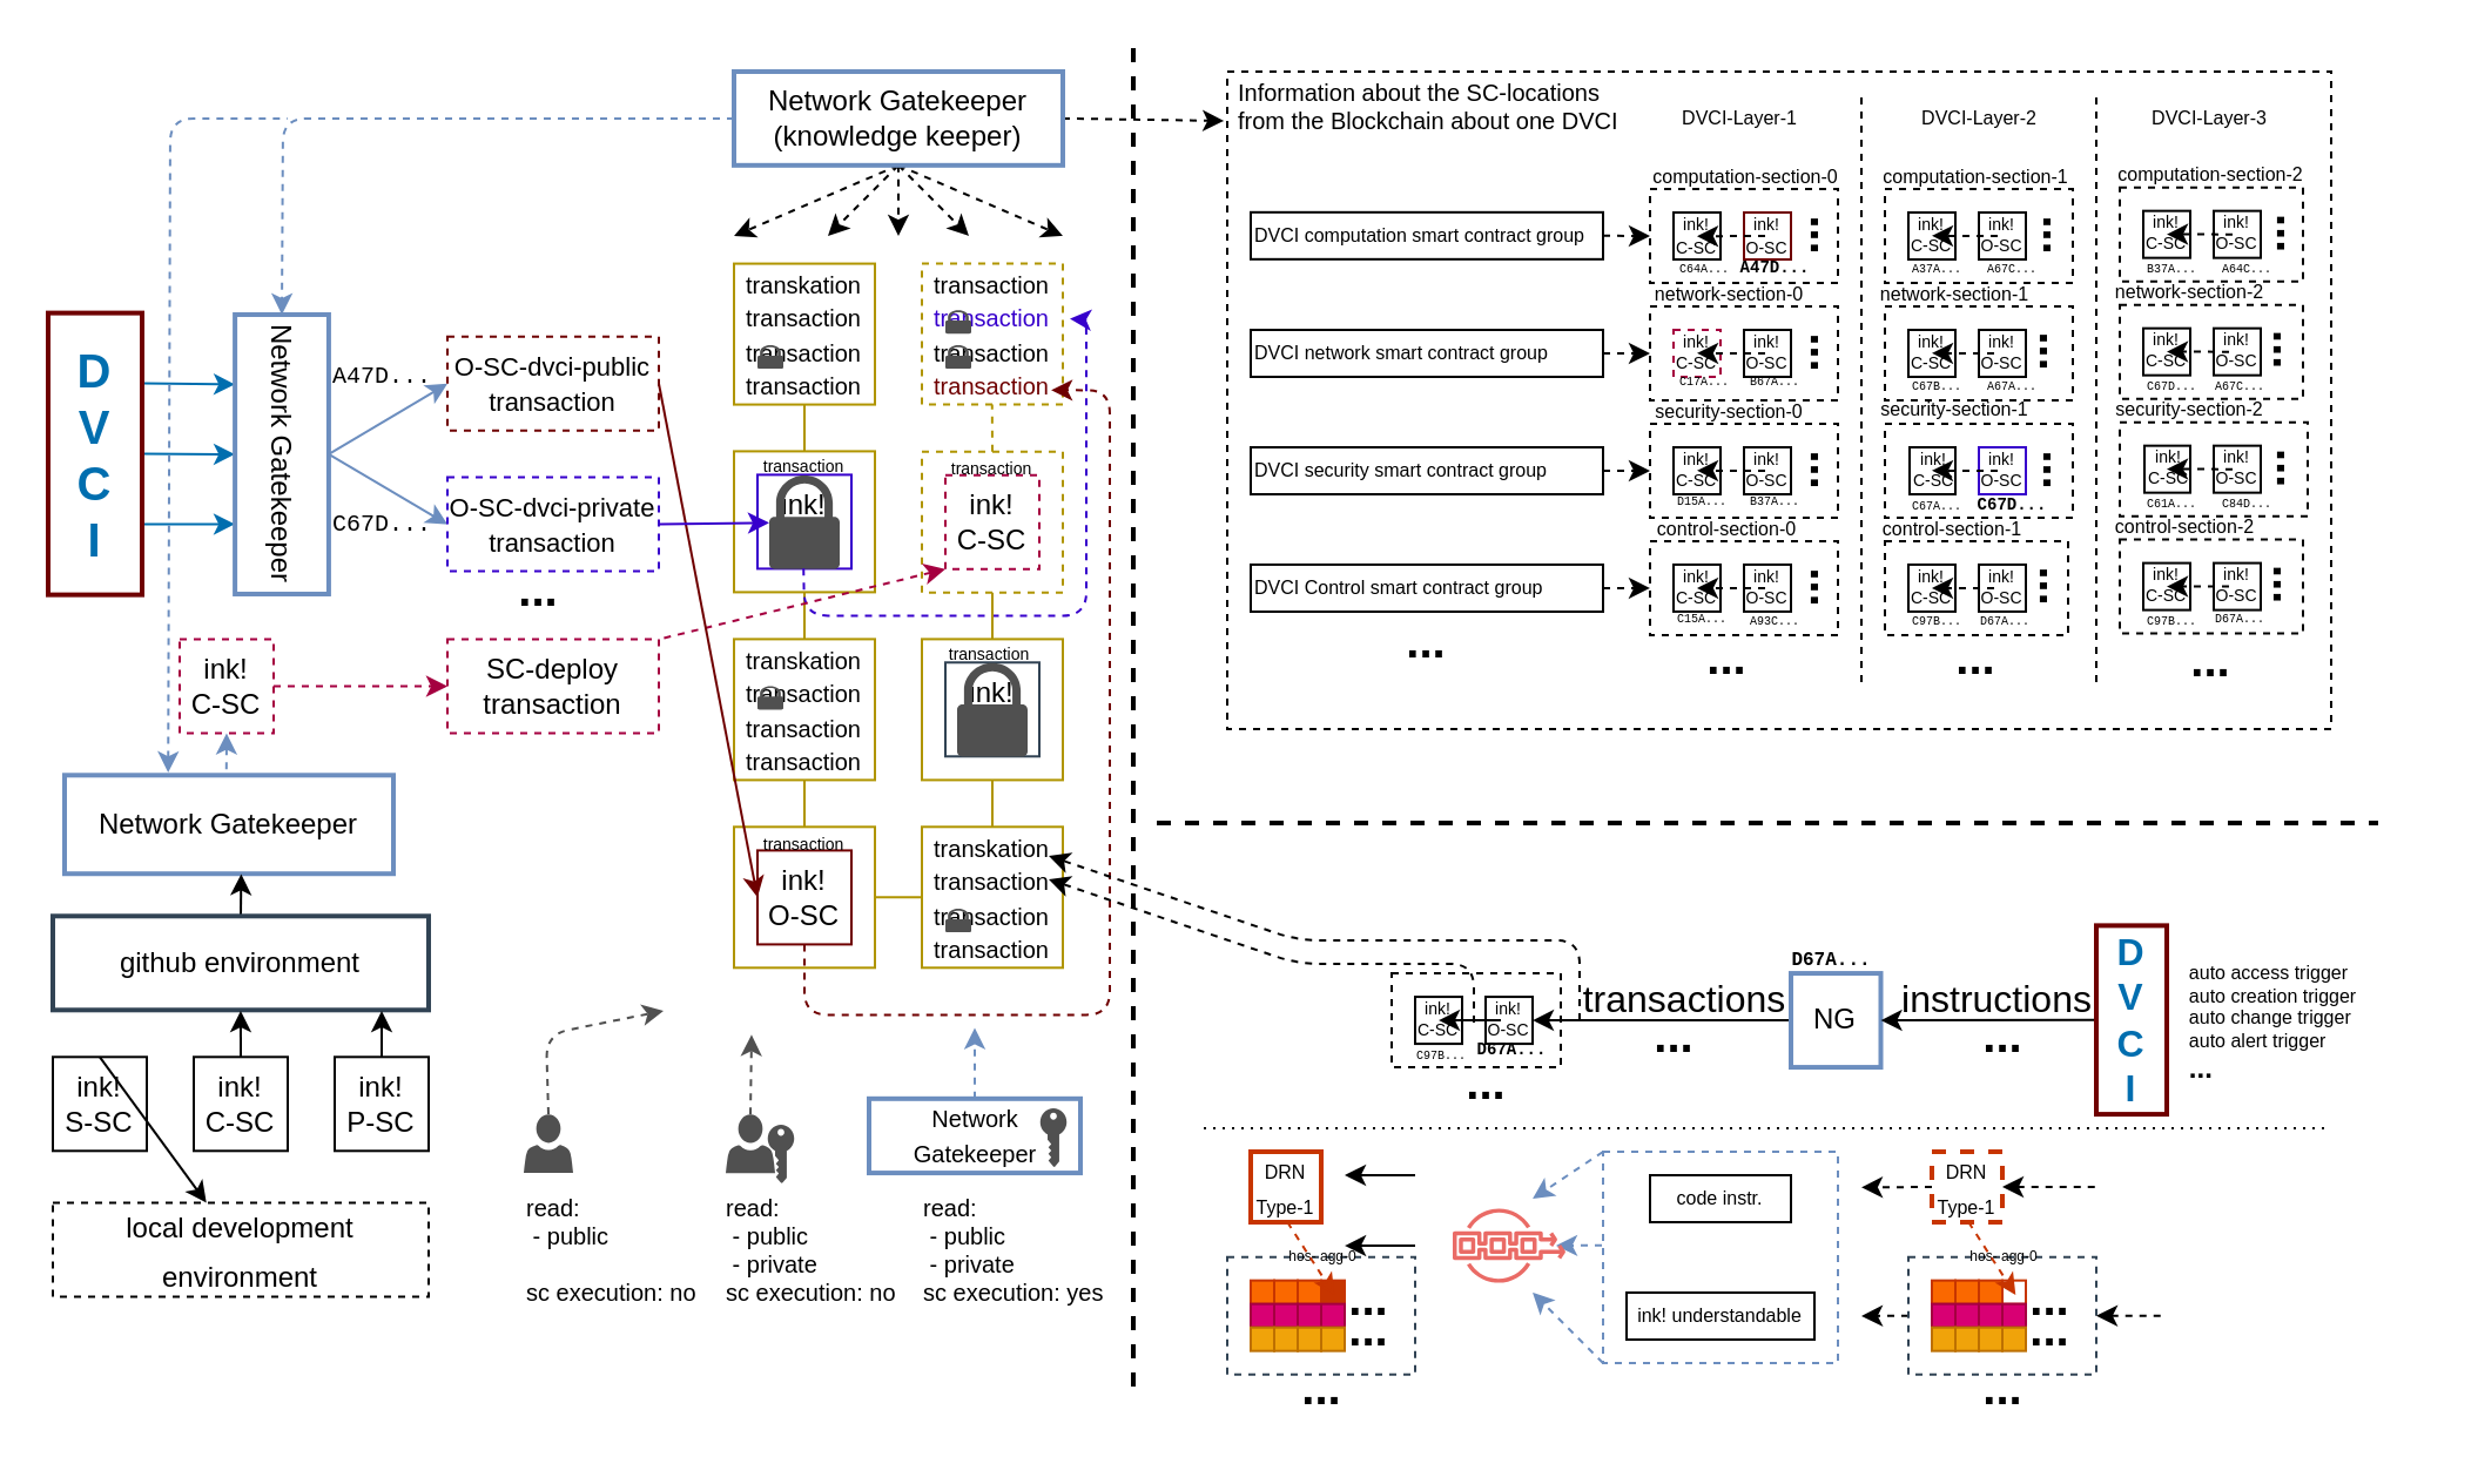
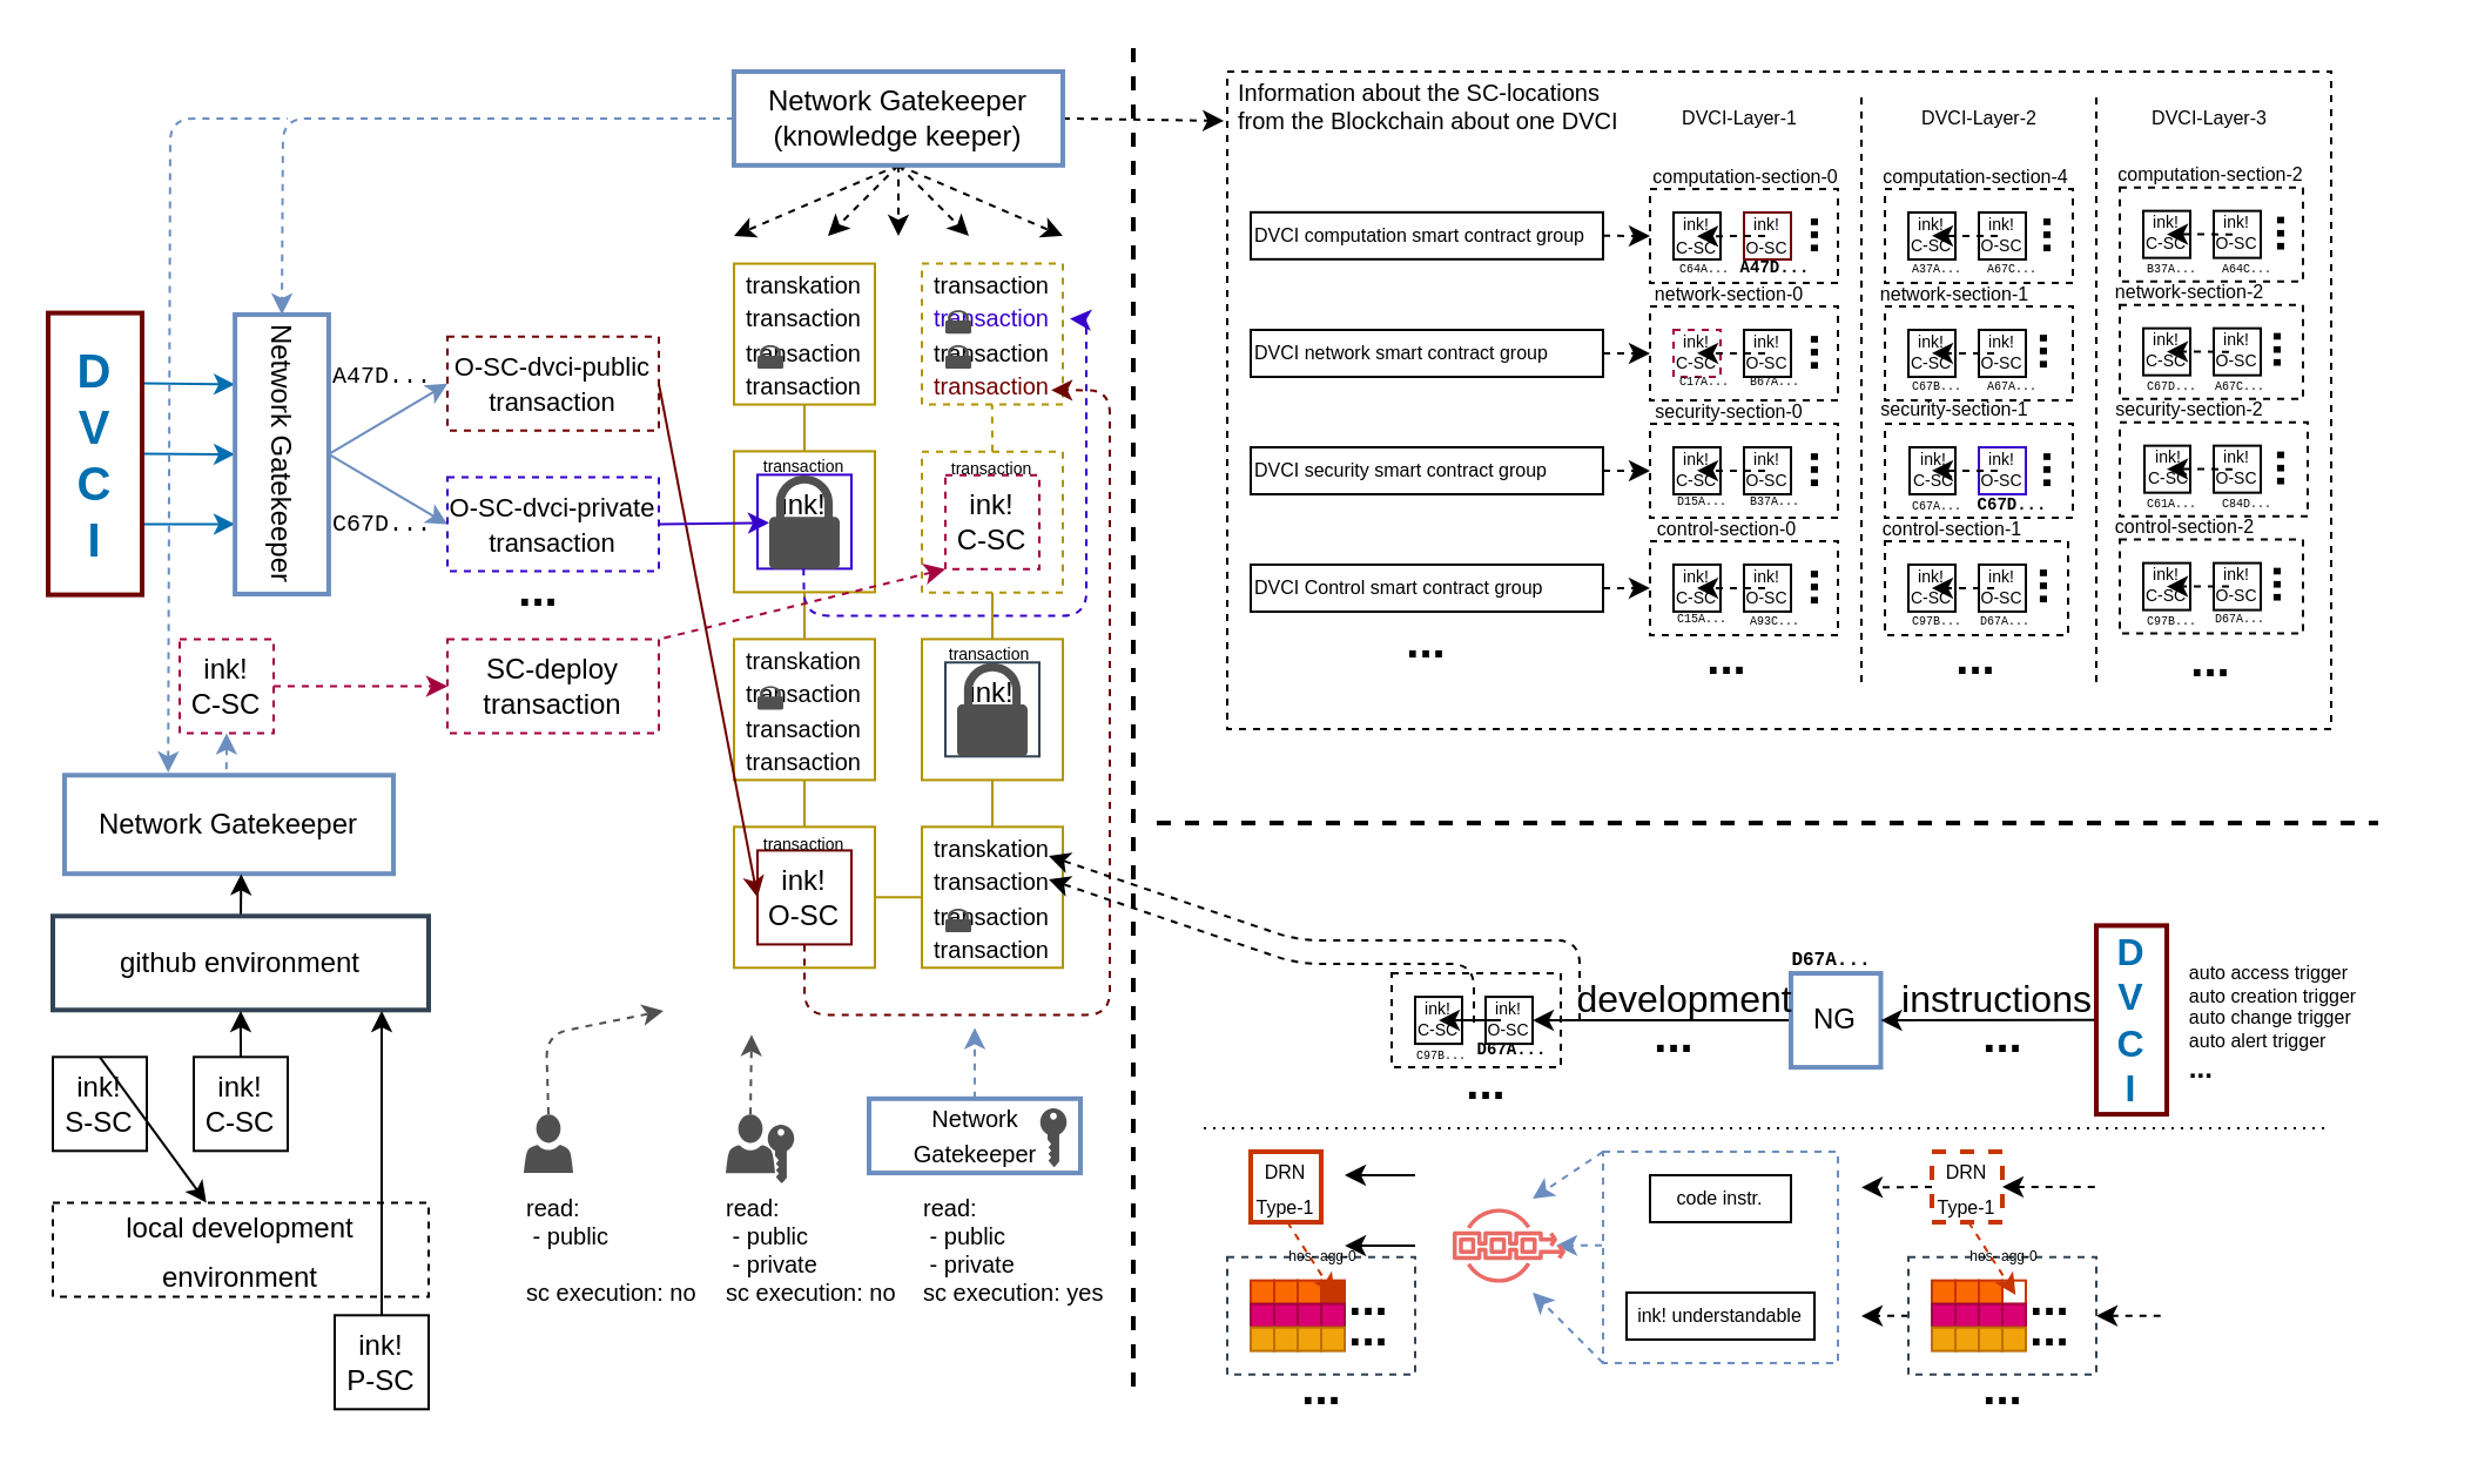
- <mxCell id="62" value="&lt;font style=&quot;font-size: 8px;&quot;&gt;computation-section-1&lt;/font&gt;" style="text;html=1;strokeColor=none;fillColor=none;align=center;verticalAlign=middle;whiteSpace=wrap;rounded=0;dashed=1;strokeWidth=1;fontSize=20;fontColor=default;" parent="1" vertex="1"><mxGeometry x="791" y="54.95" width="100" height="30" as="geometry" /></mxCell>
+ <mxCell id="62" value="&lt;font style=&quot;font-size: 8px;&quot;&gt;computation-section-4&lt;/font&gt;" style="text;html=1;strokeColor=none;fillColor=none;align=center;verticalAlign=middle;whiteSpace=wrap;rounded=0;dashed=1;strokeWidth=1;fontSize=20;fontColor=default;" parent="1" vertex="1"><mxGeometry x="791" y="54.95" width="100" height="30" as="geometry" /></mxCell>
- <mxCell id="222" value="transactions" style="text;html=1;strokeColor=none;fillColor=none;align=center;verticalAlign=middle;whiteSpace=wrap;rounded=0;fontSize=16;" parent="1" vertex="1"><mxGeometry x="672" y="410" width="90" height="30" as="geometry" /></mxCell>
+ <mxCell id="222" value="development" style="text;html=1;strokeColor=none;fillColor=none;align=center;verticalAlign=middle;whiteSpace=wrap;rounded=0;fontSize=16;" parent="1" vertex="1"><mxGeometry x="672" y="410" width="90" height="30" as="geometry" /></mxCell>
- <mxCell id="147" value="ink!&lt;br&gt;P-SC" style="rounded=0;whiteSpace=wrap;html=1;fillColor=none;" parent="1" vertex="1"><mxGeometry x="142" y="449.65" width="40" height="40" as="geometry" /></mxCell>
+ <mxCell id="147" value="ink!&lt;br&gt;P-SC" style="rounded=0;whiteSpace=wrap;html=1;fillColor=none;" parent="1" vertex="1"><mxGeometry x="142" y="559.65" width="40" height="40" as="geometry" /></mxCell>
